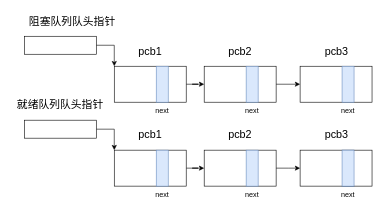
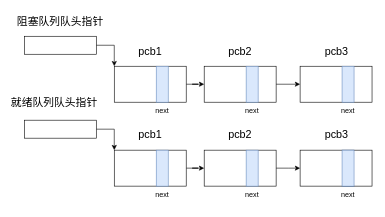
- <mxCell id="18" value="&lt;span style=&quot;font-size: 18px;&quot;&gt;阻塞队列队头指针&lt;/span&gt;" style="text;html=1;align=center;verticalAlign=middle;whiteSpace=wrap;rounded=0;" vertex="1" parent="1"><mxGeometry x="40" y="20" width="160" height="30" as="geometry" /></mxCell>
+ <mxCell id="18" value="&lt;span style=&quot;font-size: 18px;&quot;&gt;阻塞队列队头指针&lt;/span&gt;" style="text;html=1;align=center;verticalAlign=middle;whiteSpace=wrap;rounded=0;" vertex="1" parent="1"><mxGeometry x="20" y="20" width="160" height="30" as="geometry" /></mxCell>
- <mxCell id="34" value="&lt;span style=&quot;font-size: 18px;&quot;&gt;就绪队列队头指针&lt;/span&gt;" style="text;html=1;align=center;verticalAlign=middle;whiteSpace=wrap;rounded=0;" vertex="1" parent="1"><mxGeometry x="20" y="160" width="160" height="30" as="geometry" /></mxCell>
+ <mxCell id="34" value="&lt;span style=&quot;font-size: 18px;&quot;&gt;就绪队列队头指针&lt;/span&gt;" style="text;html=1;align=center;verticalAlign=middle;whiteSpace=wrap;rounded=0;" vertex="1" parent="1"><mxGeometry x="10" y="155" width="160" height="30" as="geometry" /></mxCell>
